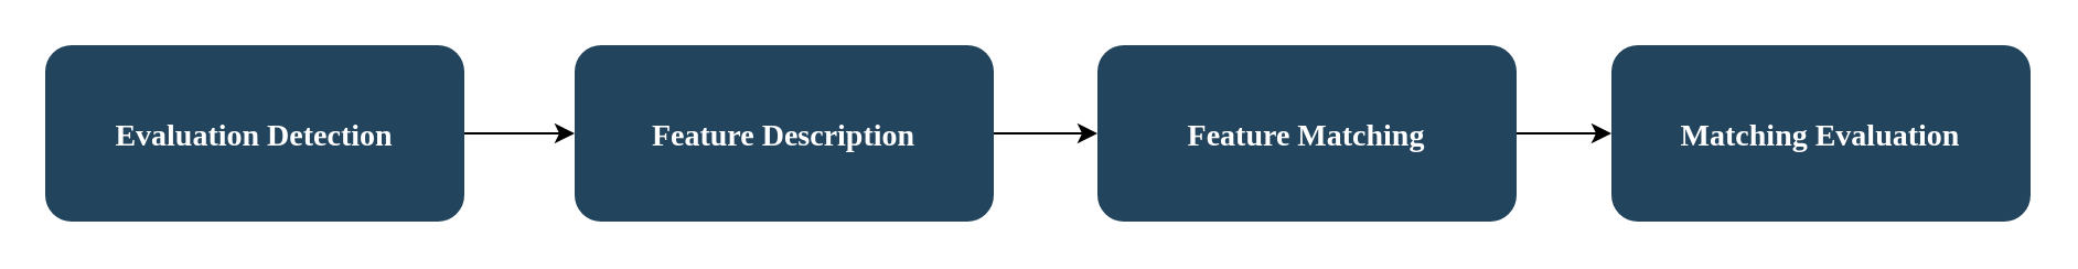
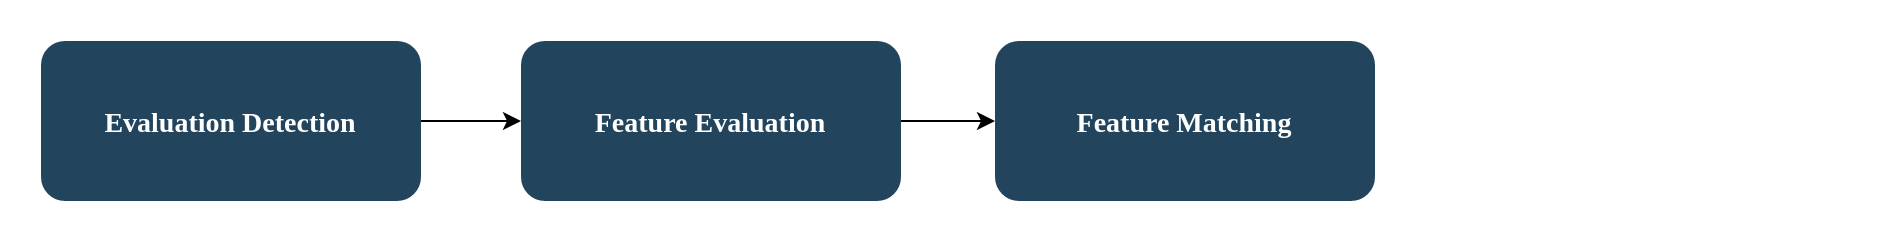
- <mxCell id="6" value="" style="edgeStyle=orthogonalEdgeStyle;rounded=0;orthogonalLoop=1;jettySize=auto;html=1;" edge="1" parent="1" source="7" target="8"><mxGeometry relative="1" as="geometry" /></mxCell>
- <mxCell id="8" value="Matching Evaluation" style="rounded=1;fillColor=#23445D;gradientColor=none;strokeColor=none;fontColor=#FFFFFF;fontStyle=1;fontFamily=Tahoma;fontSize=14" vertex="1" parent="1"><mxGeometry x="730" y="20" width="190" height="80" as="geometry" /></mxCell>
- <mxCell id="5" value="Feature Description" style="rounded=1;fillColor=#23445D;gradientColor=none;strokeColor=none;fontColor=#FFFFFF;fontStyle=1;fontFamily=Tahoma;fontSize=14" vertex="1" parent="1"><mxGeometry x="260" y="20" width="190" height="80" as="geometry" /></mxCell>
+ <mxCell id="5" value="Feature Evaluation" style="rounded=1;fillColor=#23445D;gradientColor=none;strokeColor=none;fontColor=#FFFFFF;fontStyle=1;fontFamily=Tahoma;fontSize=14" vertex="1" parent="1"><mxGeometry x="260" y="20" width="190" height="80" as="geometry" /></mxCell>
